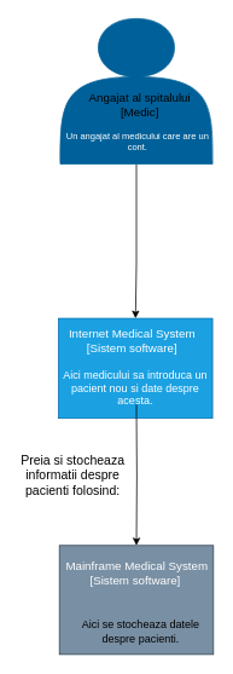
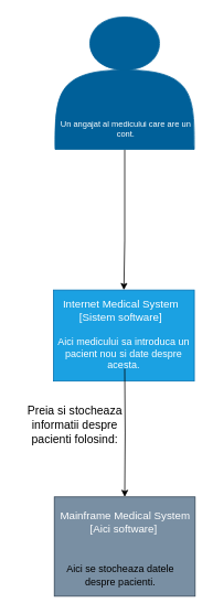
- <mxCell id="6" value="Angajat al spitalului&lt;br&gt;[Medic]" style="text;html=1;strokeColor=none;fillColor=none;align=center;verticalAlign=middle;whiteSpace=wrap;rounded=0;shadow=0;fontSize=13;" parent="1" vertex="1"><mxGeometry x="85" y="90" width="138" height="50" as="geometry" /></mxCell>
- <mxCell id="11" value="Preia si stocheaza informatii despre pacienti folosind:" style="text;html=1;strokeColor=none;fillColor=none;align=center;verticalAlign=middle;whiteSpace=wrap;rounded=0;shadow=0;fontSize=14;fontColor=#000000;" parent="1" vertex="1"><mxGeometry x="20" y="502.5" width="120" height="40" as="geometry" /></mxCell>
+ <mxCell id="11" value="Preia si stocheaza informatii despre pacienti folosind:" style="text;html=1;strokeColor=none;fillColor=none;align=center;verticalAlign=middle;whiteSpace=wrap;rounded=0;shadow=0;fontSize=14;fontColor=#000000;" parent="1" vertex="1"><mxGeometry x="30" y="492.5" width="120" height="40" as="geometry" /></mxCell>
- <mxCell id="10" value="&amp;nbsp;Mainframe Medical System&lt;br&gt;[Sistem software]" style="text;html=1;strokeColor=none;fillColor=none;align=center;verticalAlign=middle;whiteSpace=wrap;rounded=0;shadow=0;fontSize=13;fontColor=#FFFFFF;" parent="1" vertex="1"><mxGeometry x="64" y="610" width="170" height="40" as="geometry" /></mxCell>
+ <mxCell id="10" value="&amp;nbsp;Mainframe Medical System&lt;br&gt;[Aici software]" style="text;html=1;strokeColor=none;fillColor=none;align=center;verticalAlign=middle;whiteSpace=wrap;rounded=0;shadow=0;fontSize=13;fontColor=#FFFFFF;" parent="1" vertex="1"><mxGeometry x="64" y="610" width="170" height="40" as="geometry" /></mxCell>
- <mxCell id="12" value="Aici se stocheaza datele despre pacienti." style="text;html=1;strokeColor=none;fillColor=none;align=center;verticalAlign=middle;whiteSpace=wrap;rounded=0;" vertex="1" parent="1"><mxGeometry x="85" y="680" width="140" height="30" as="geometry" /></mxCell>
+ <mxCell id="12" value="Aici se stocheaza datele despre pacienti." style="text;html=1;strokeColor=none;fillColor=none;align=center;verticalAlign=middle;whiteSpace=wrap;rounded=0;" vertex="1" parent="1"><mxGeometry x="75" y="680" width="140" height="30" as="geometry" /></mxCell>
